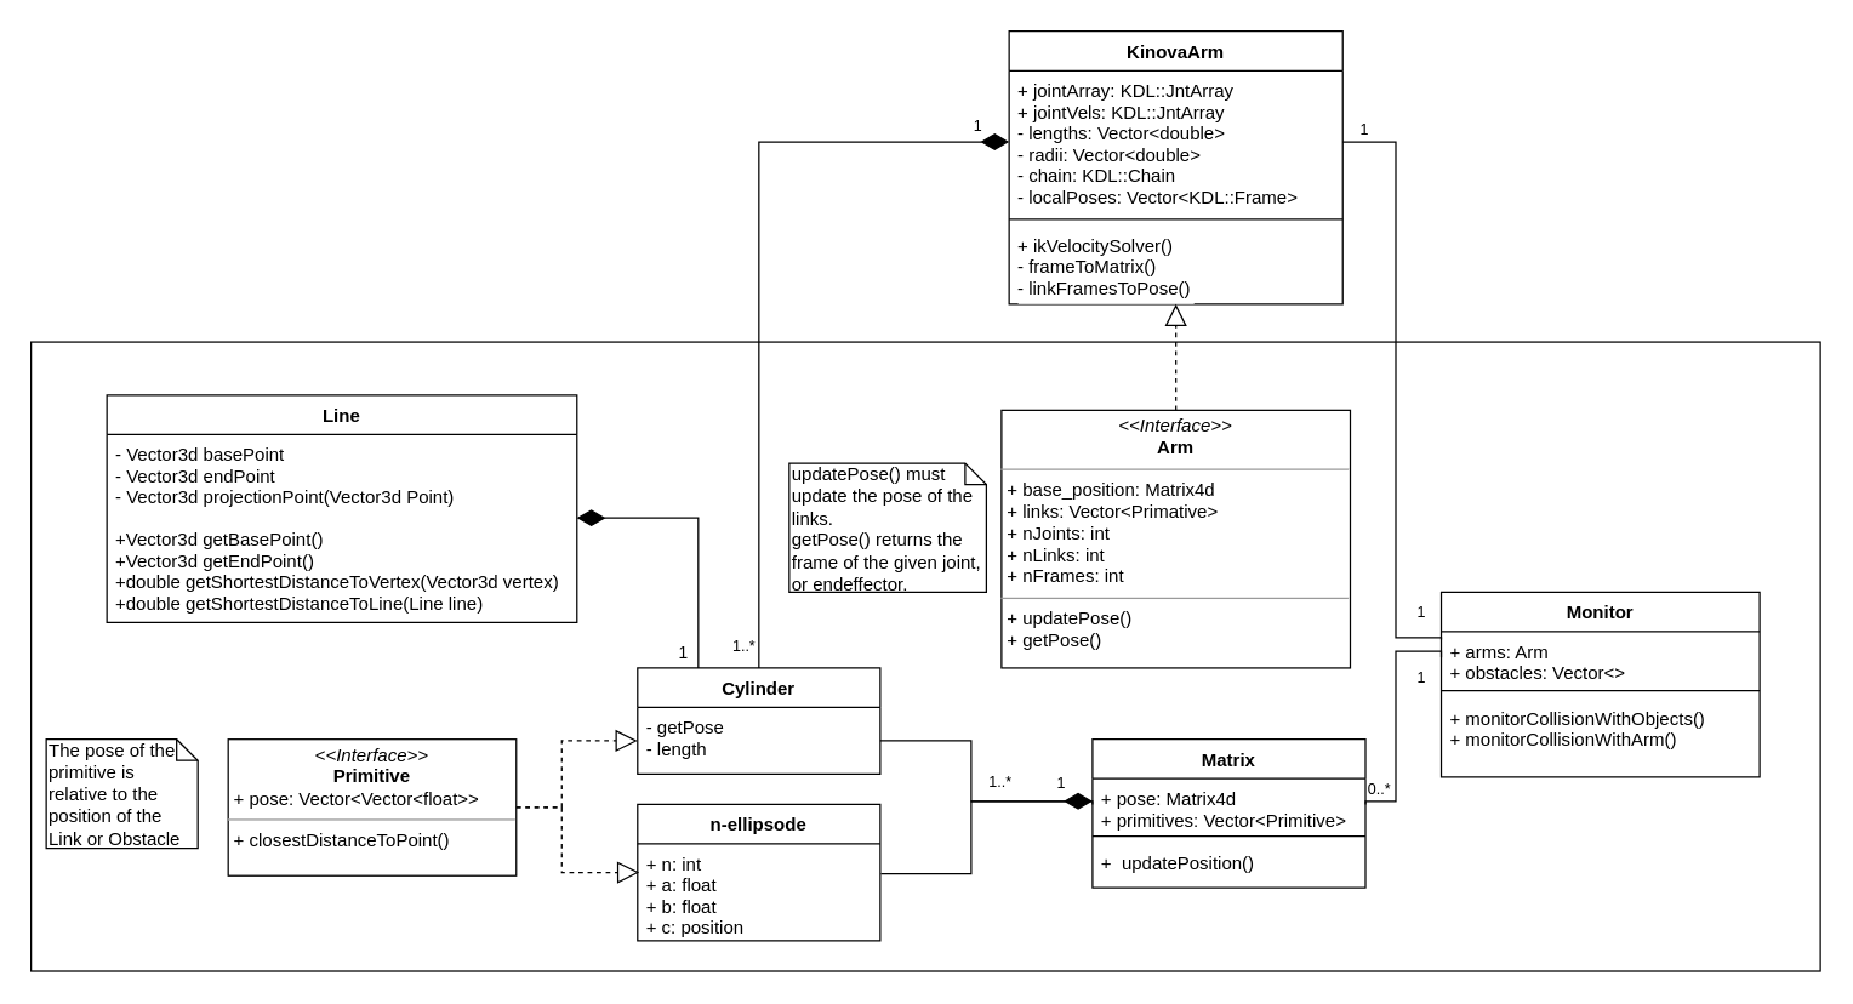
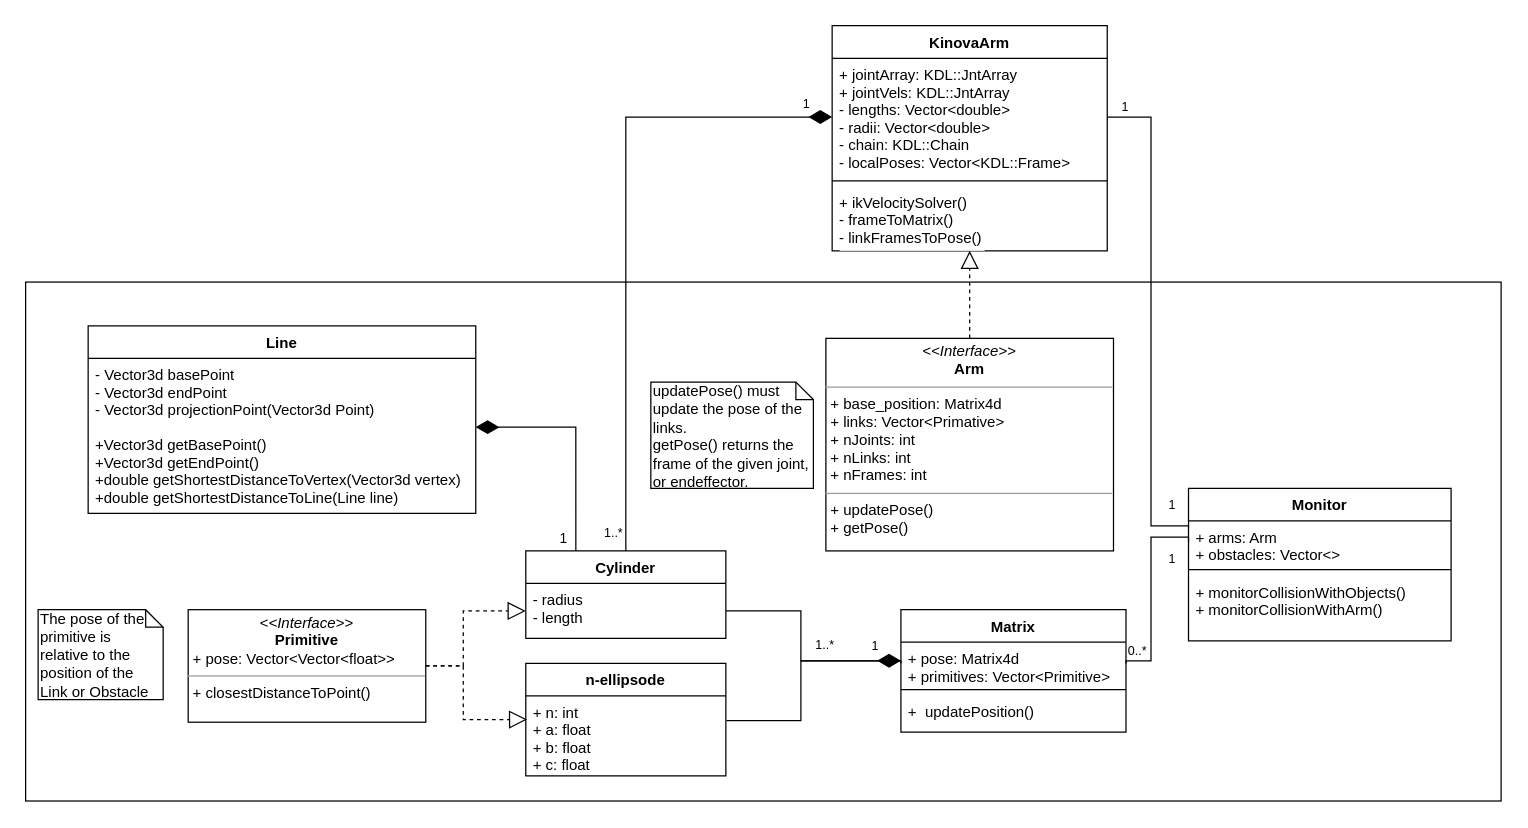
- <mxCell id="21" value="- getPose&#10;- length" style="text;strokeColor=none;fillColor=none;align=left;verticalAlign=top;spacingLeft=4;spacingRight=4;overflow=hidden;rotatable=0;points=[[0,0.5],[1,0.5]];portConstraint=eastwest;" parent="20" vertex="1"><mxGeometry y="26" width="160" height="44" as="geometry" /></mxCell>
+ <mxCell id="21" value="- radius&#10;- length" style="text;strokeColor=none;fillColor=none;align=left;verticalAlign=top;spacingLeft=4;spacingRight=4;overflow=hidden;rotatable=0;points=[[0,0.5],[1,0.5]];portConstraint=eastwest;" parent="20" vertex="1"><mxGeometry y="26" width="160" height="44" as="geometry" /></mxCell>
- <mxCell id="38" value="+ n: int&#10;+ a: float&#10;+ b: float&#10;+ c: position" style="text;strokeColor=none;fillColor=none;align=left;verticalAlign=top;spacingLeft=4;spacingRight=4;overflow=hidden;rotatable=0;points=[[0,0.5],[1,0.5]];portConstraint=eastwest;" parent="37" vertex="1"><mxGeometry y="26" width="160" height="64" as="geometry" /></mxCell>
+ <mxCell id="38" value="+ n: int&#10;+ a: float&#10;+ b: float&#10;+ c: float" style="text;strokeColor=none;fillColor=none;align=left;verticalAlign=top;spacingLeft=4;spacingRight=4;overflow=hidden;rotatable=0;points=[[0,0.5],[1,0.5]];portConstraint=eastwest;" parent="37" vertex="1"><mxGeometry y="26" width="160" height="64" as="geometry" /></mxCell>
